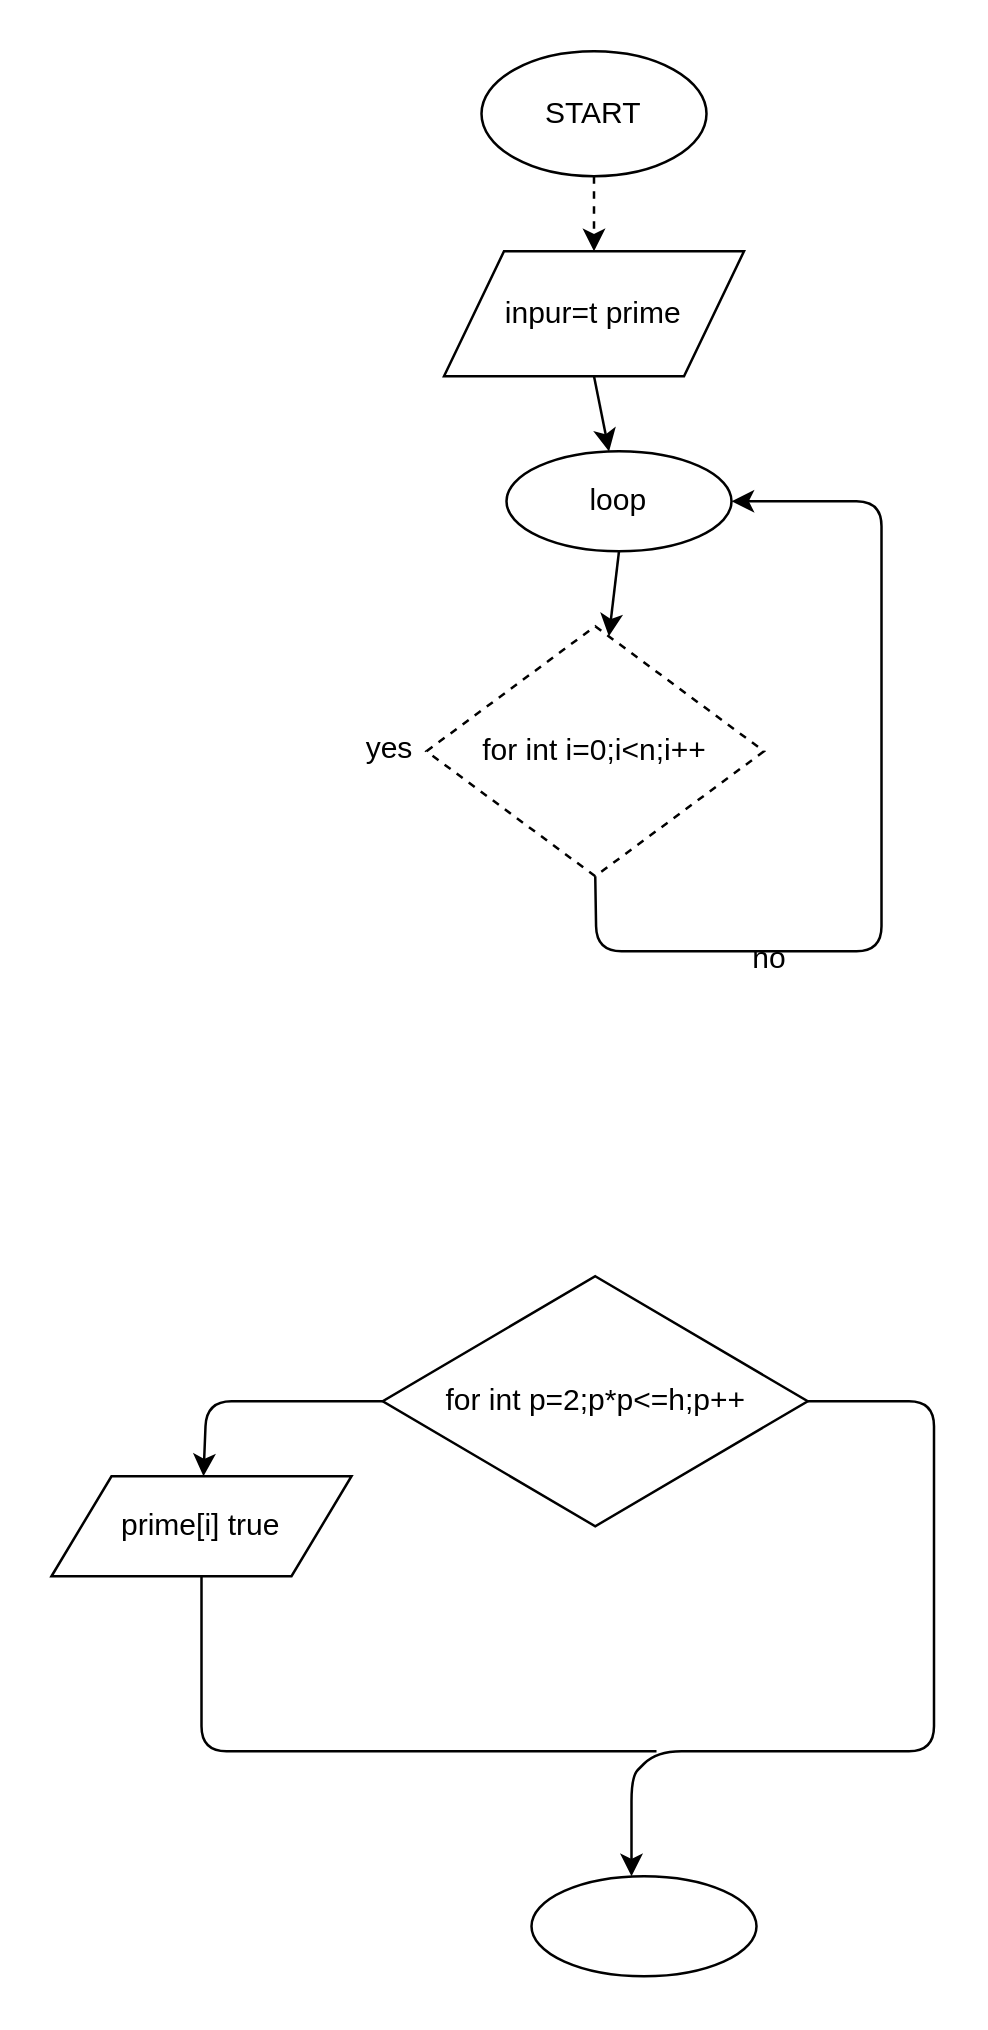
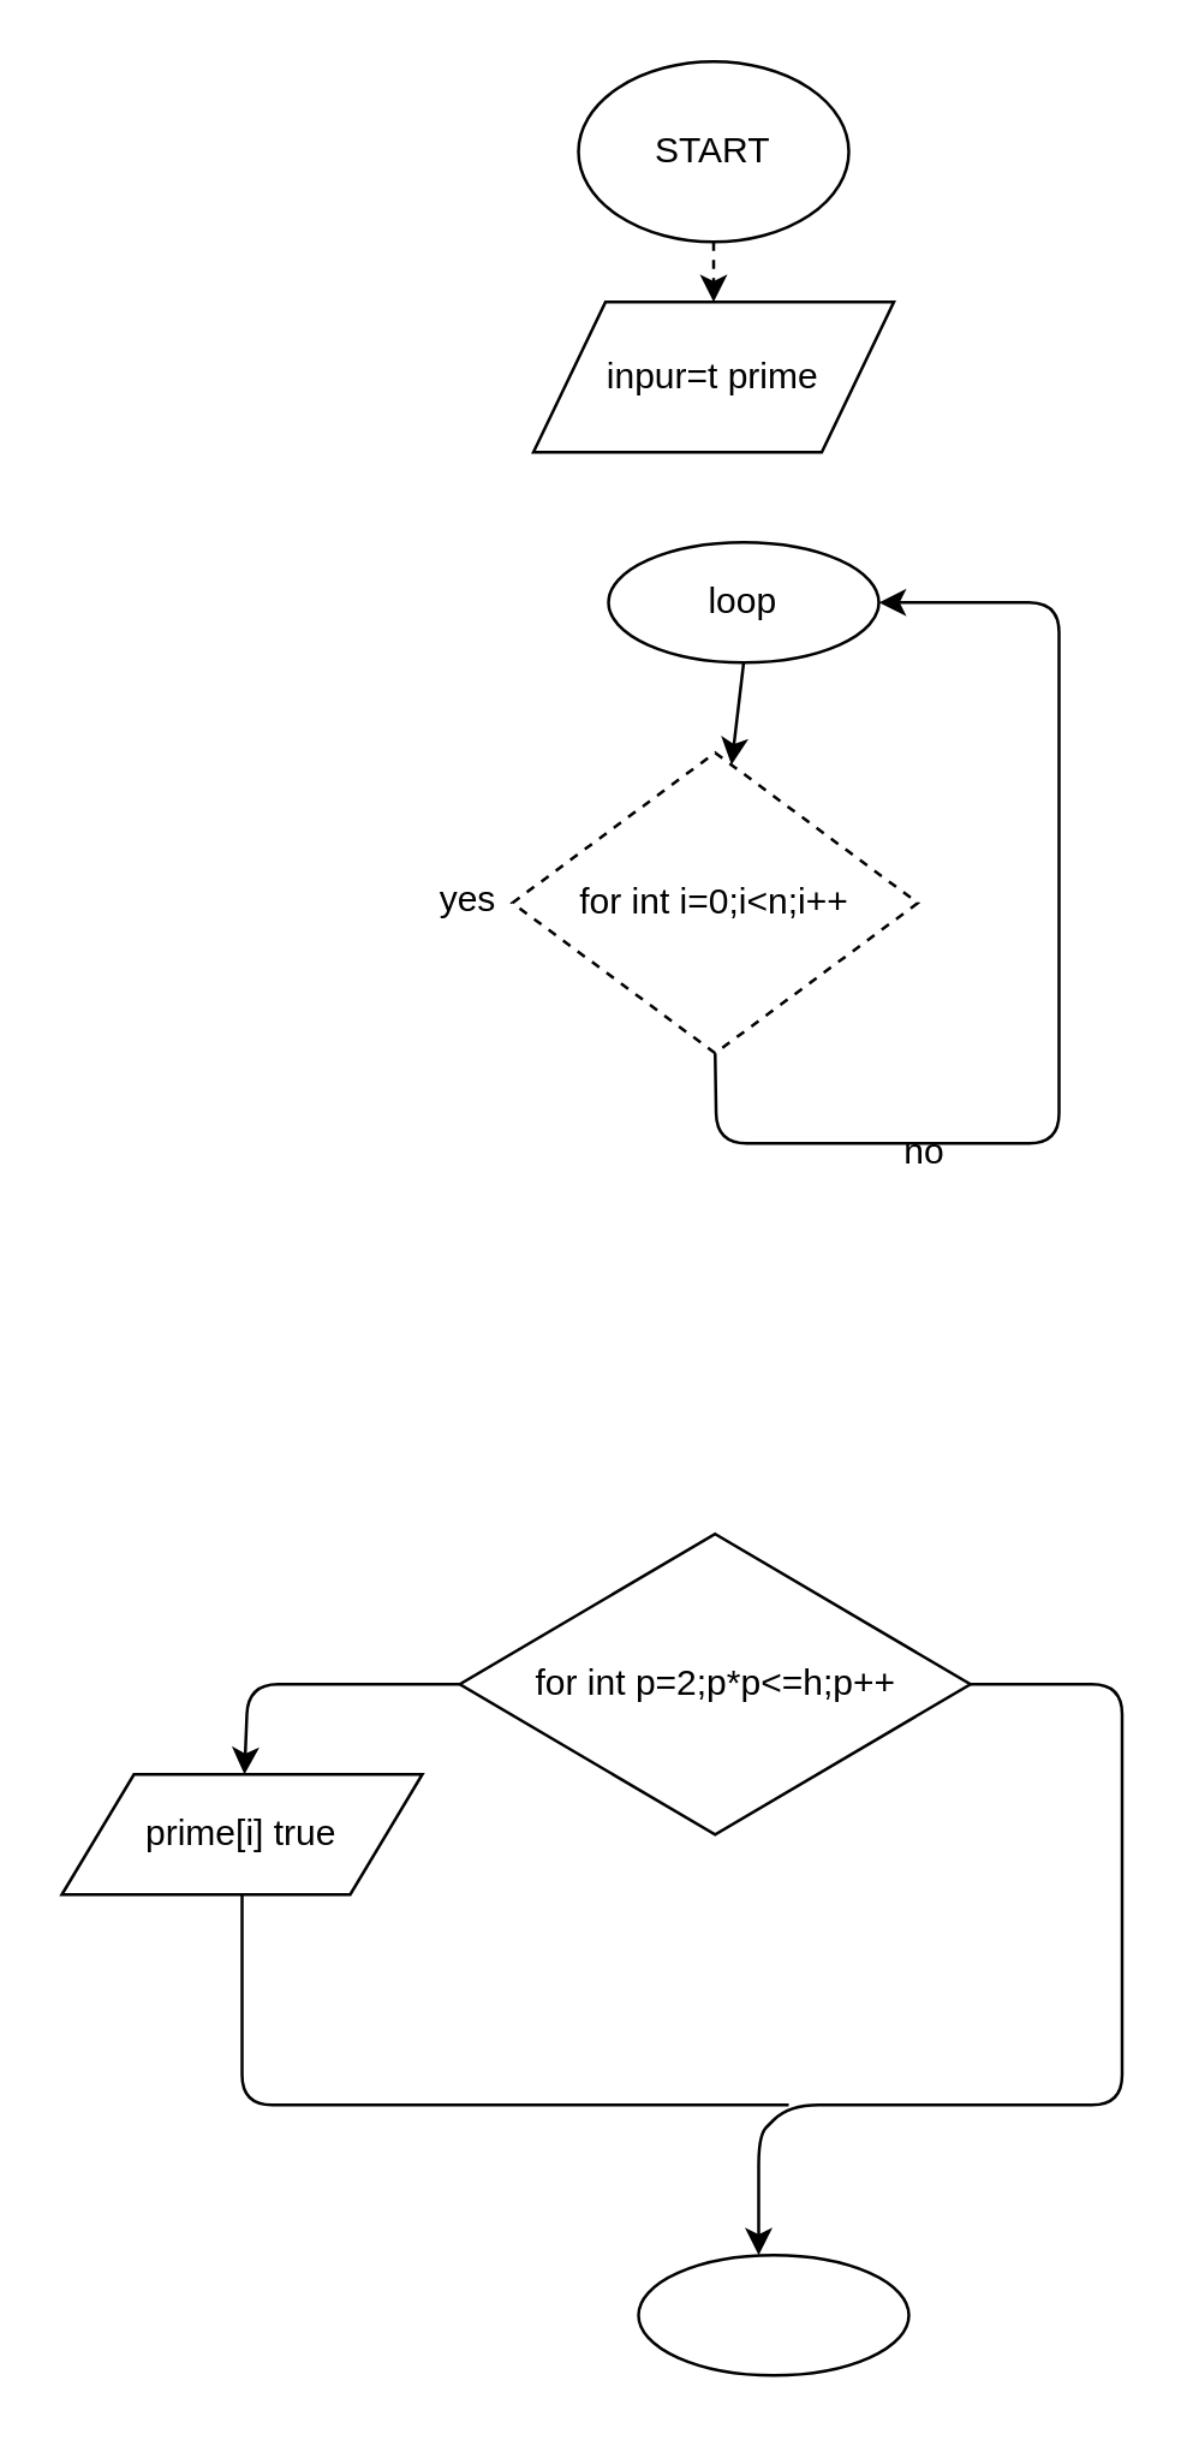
- <mxCell id="2" value="START" style="ellipse;whiteSpace=wrap;html=1;" vertex="1" parent="1"><mxGeometry x="192" y="20" width="90" height="50" as="geometry" /></mxCell>
+ <mxCell id="2" value="START" style="ellipse;whiteSpace=wrap;html=1;" vertex="1" parent="1"><mxGeometry x="192" y="20" width="90" height="60" as="geometry" /></mxCell>
- <mxCell id="5" value="" style="endArrow=classic;html=1;exitX=0.5;exitY=1;exitDx=0;exitDy=0;" edge="1" parent="1" source="4" target="6"><mxGeometry width="50" height="50" relative="1" as="geometry"><mxPoint x="212" y="260" as="sourcePoint" /><mxPoint x="237" y="180" as="targetPoint" /></mxGeometry></mxCell>
